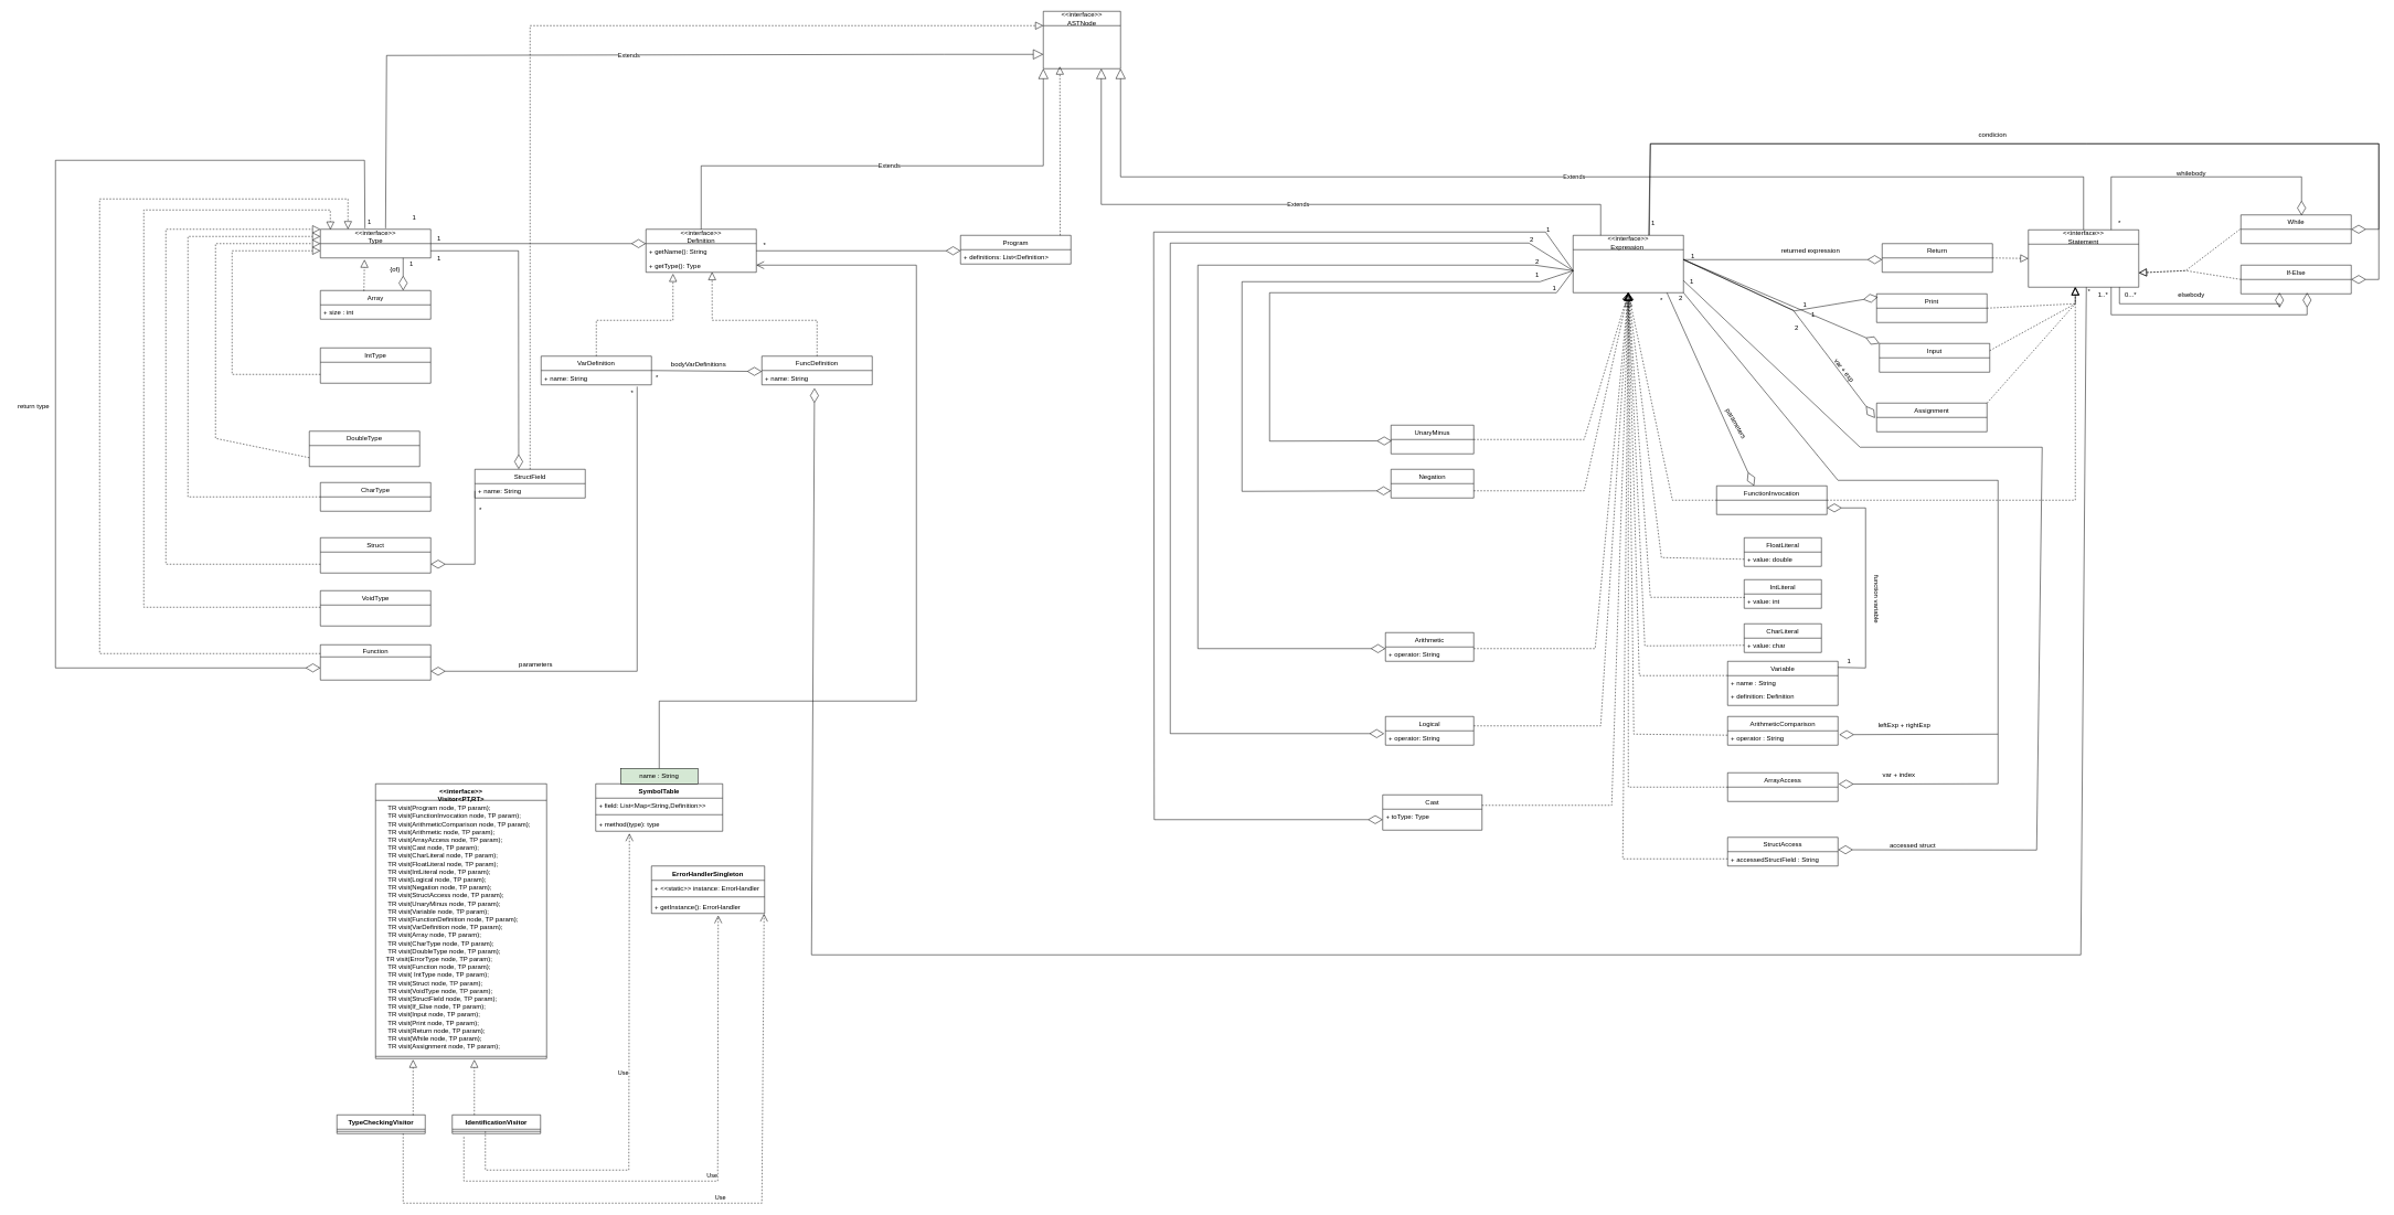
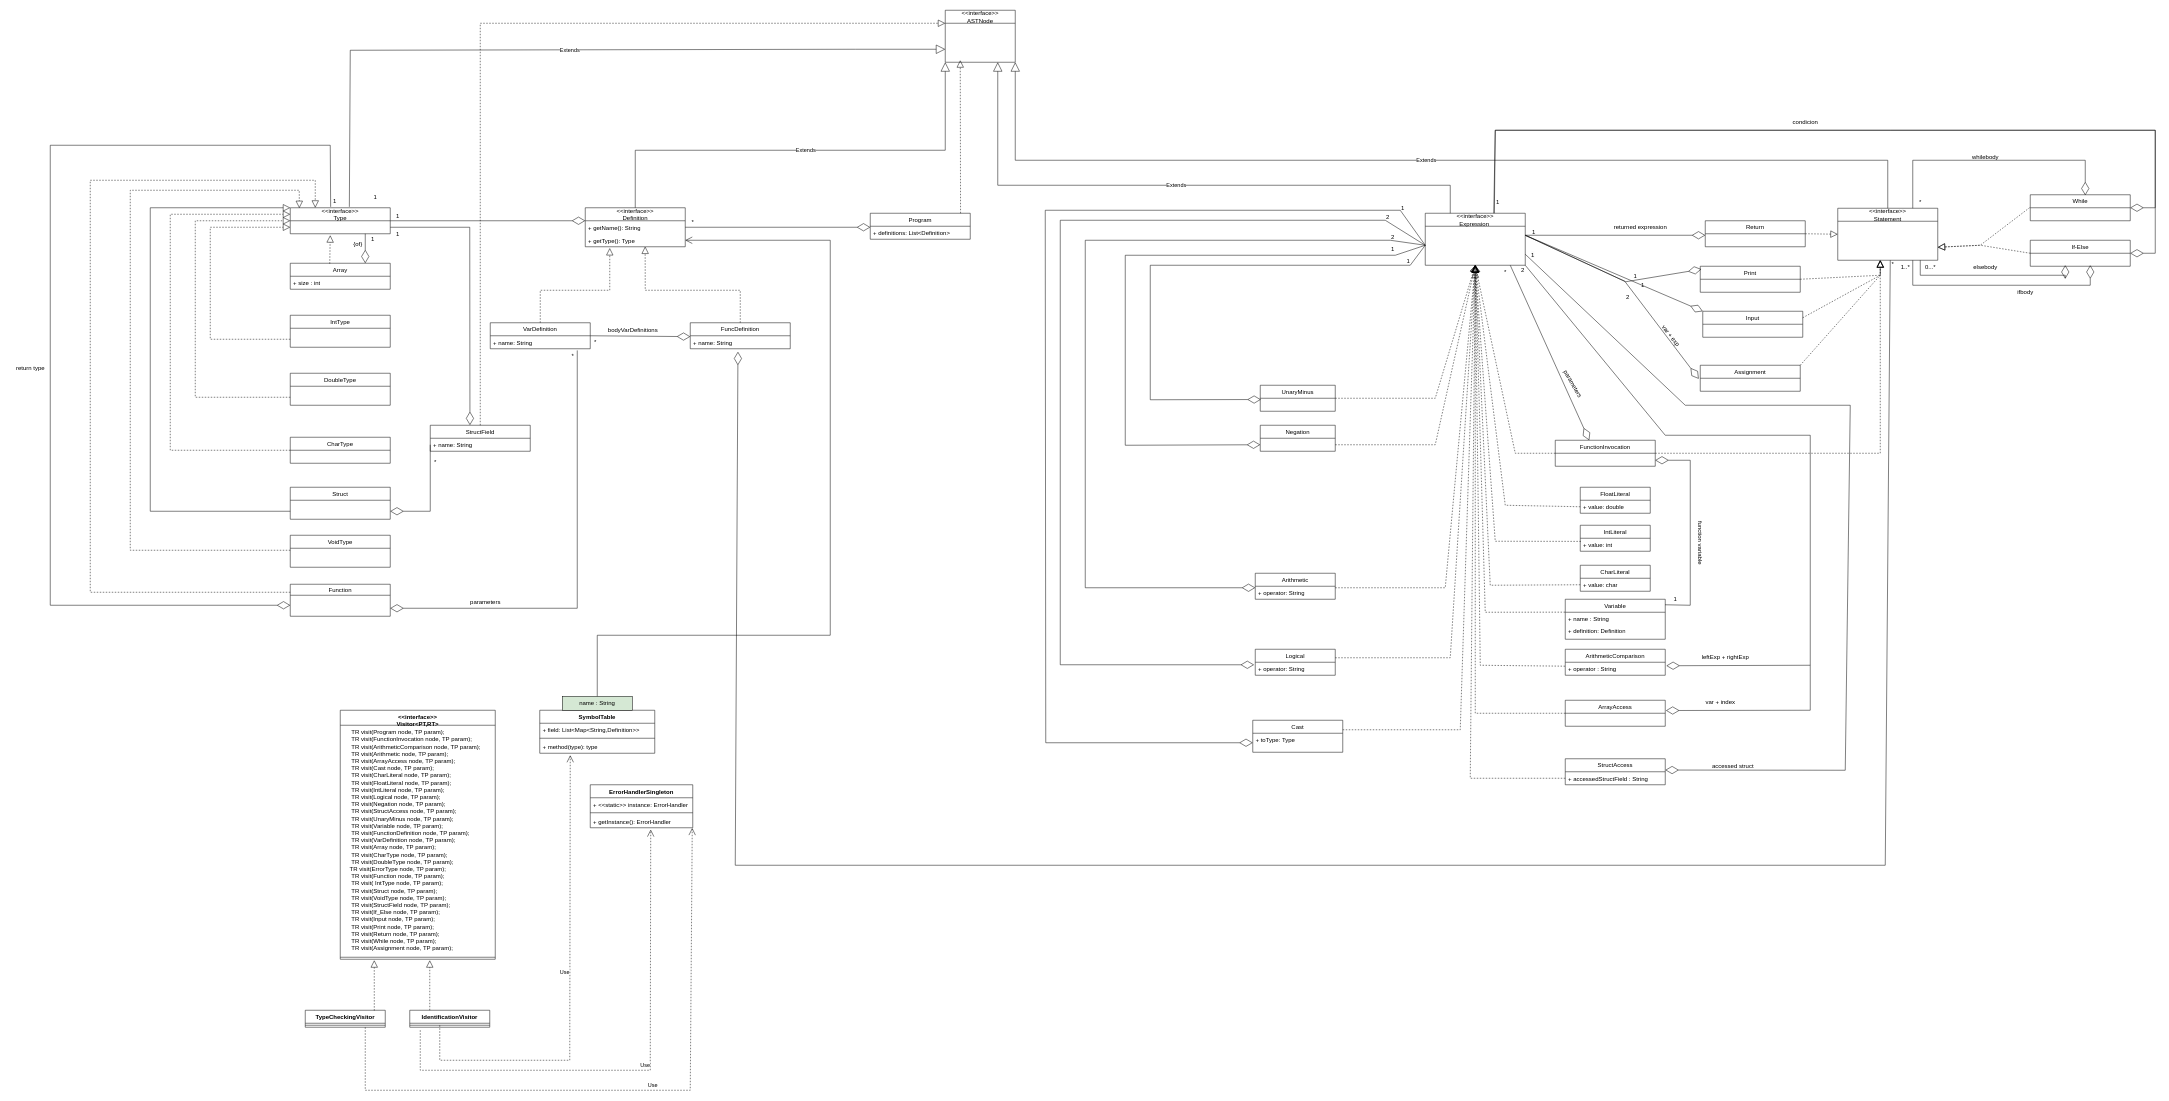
+ <mxCell id="97" value="ifbody" style="text;html=1;align=center;verticalAlign=middle;resizable=0;points=[];autosize=1;strokeColor=none;fillColor=none;" parent="1" vertex="1"><mxGeometry x="4020" y="568" width="60" height="30" as="geometry" /></mxCell>
- <mxCell id="45" value="" style="endArrow=block;dashed=1;endFill=0;endSize=12;html=1;rounded=0;exitX=0;exitY=0.75;exitDx=0;exitDy=0;entryX=0;entryY=0;entryDx=0;entryDy=0;" parent="1" source="38" target="28" edge="1"><mxGeometry width="160" relative="1" as="geometry"><mxPoint x="530" y="1003" as="sourcePoint" /><mxPoint x="520" y="467" as="targetPoint" /><Array as="points"><mxPoint x="300" y="1022" /><mxPoint x="300" y="415" /></Array></mxGeometry></mxCell>
+ <mxCell id="45" value="" style="endArrow=block;dashed=0;endFill=0;endSize=12;html=1;rounded=0;exitX=0;exitY=0.75;exitDx=0;exitDy=0;entryX=0;entryY=0;entryDx=0;entryDy=0;" parent="1" source="38" target="28" edge="1"><mxGeometry width="160" relative="1" as="geometry"><mxPoint x="530" y="1003" as="sourcePoint" /><mxPoint x="520" y="467" as="targetPoint" /><Array as="points"><mxPoint x="300" y="1022" /><mxPoint x="300" y="415" /></Array></mxGeometry></mxCell>
- <mxCell id="34" value="DoubleType" style="swimlane;fontStyle=0;childLayout=stackLayout;horizontal=1;startSize=26;fillColor=none;horizontalStack=0;resizeParent=1;resizeParentMax=0;resizeLast=0;collapsible=1;marginBottom=0;whiteSpace=wrap;html=1;" parent="1" vertex="1"><mxGeometry x="560" y="781" width="200" height="64" as="geometry" /></mxCell>
+ <mxCell id="34" value="DoubleType" style="swimlane;fontStyle=0;childLayout=stackLayout;horizontal=1;startSize=26;fillColor=none;horizontalStack=0;resizeParent=1;resizeParentMax=0;resizeLast=0;collapsible=1;marginBottom=0;whiteSpace=wrap;html=1;" parent="1" vertex="1"><mxGeometry x="580" y="746" width="200" height="64" as="geometry" /></mxCell>
